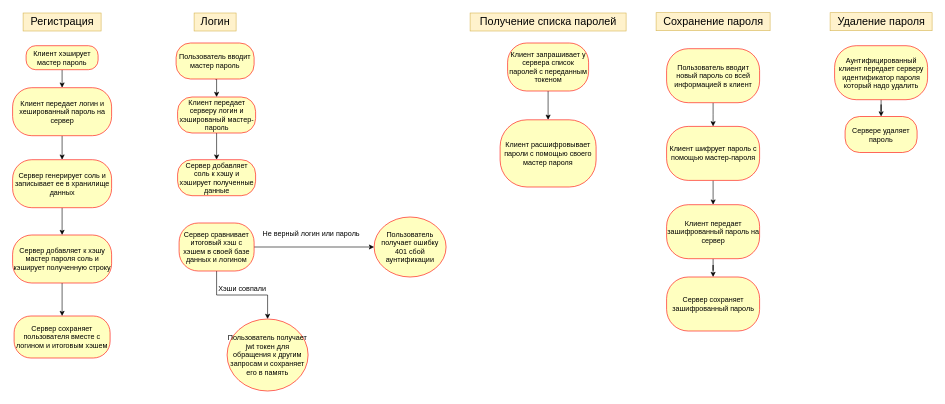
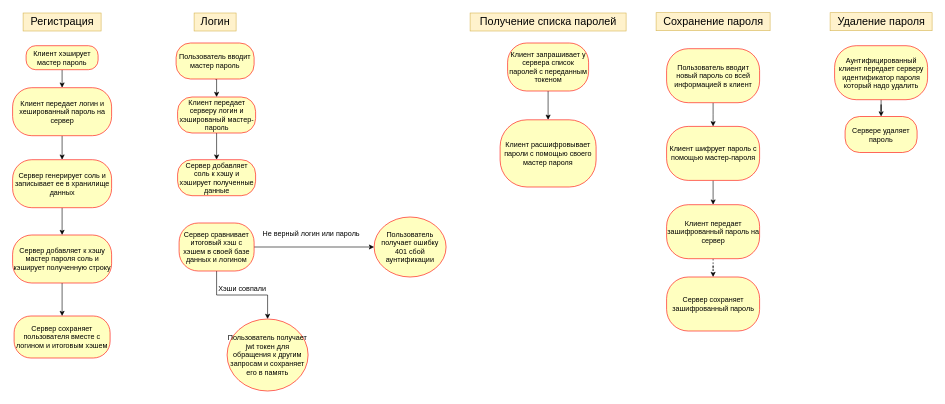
- <mxCell id="29" value="" style="edgeStyle=orthogonalEdgeStyle;rounded=0;orthogonalLoop=1;jettySize=auto;html=1;" parent="1" source="30" target="31" edge="1"><mxGeometry relative="1" as="geometry" /></mxCell>
+ <mxCell id="29" value="" style="edgeStyle=orthogonalEdgeStyle;rounded=0;orthogonalLoop=1;jettySize=auto;html=1;dashed=1;" parent="1" source="30" target="31" edge="1"><mxGeometry relative="1" as="geometry" /></mxCell>
